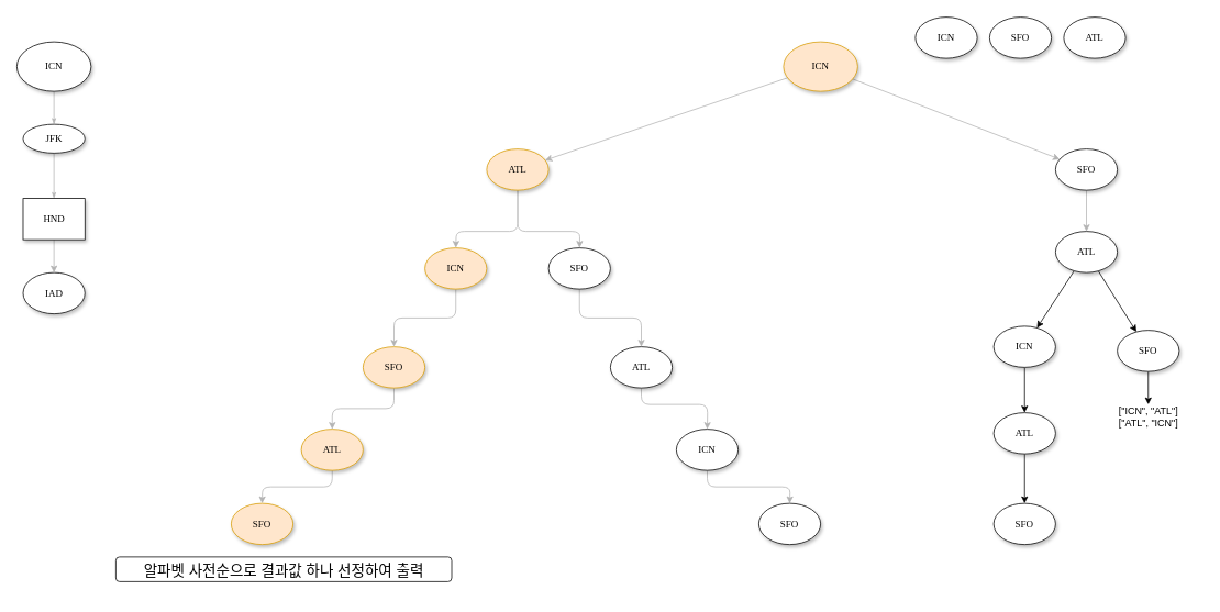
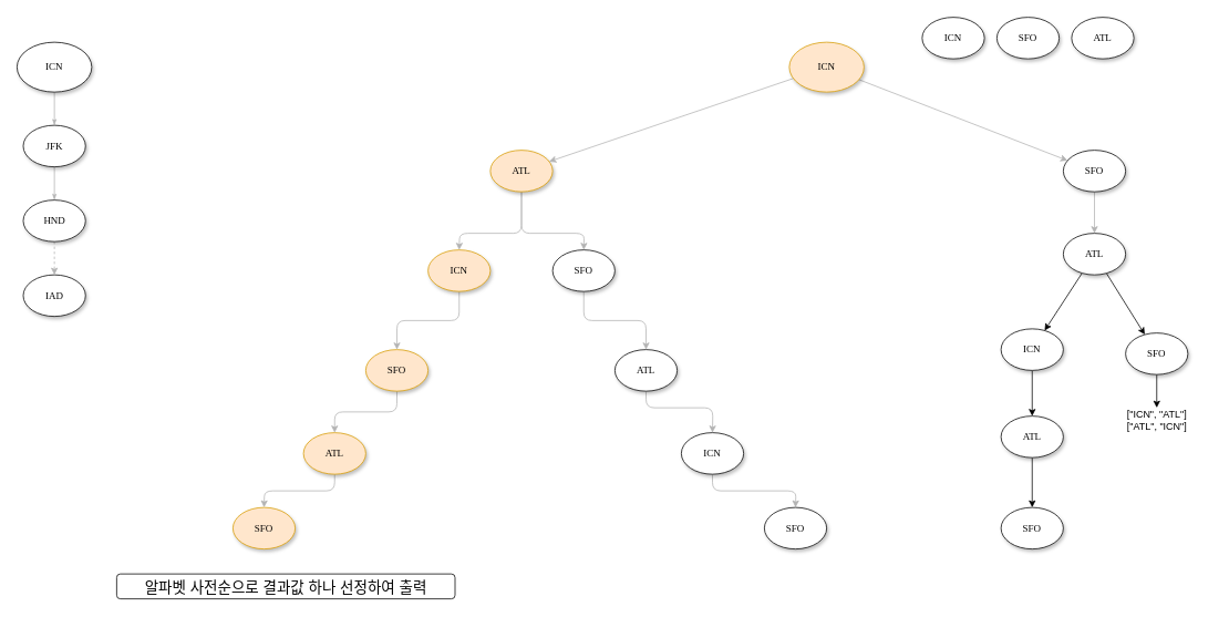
- <mxCell id="5" value="&lt;span&gt;JFK&lt;/span&gt;" style="ellipse;whiteSpace=wrap;html=1;rounded=0;shadow=1;comic=0;labelBackgroundColor=none;strokeWidth=1;fontFamily=Verdana;fontSize=12;align=center;" parent="1" vertex="1"><mxGeometry x="27.5" y="150" width="75" height="35" as="geometry" /></mxCell>
+ <mxCell id="5" value="&lt;span&gt;JFK&lt;/span&gt;" style="ellipse;whiteSpace=wrap;html=1;rounded=0;shadow=1;comic=0;labelBackgroundColor=none;strokeWidth=1;fontFamily=Verdana;fontSize=12;align=center;" parent="1" vertex="1"><mxGeometry x="27.5" y="150" width="75" height="50" as="geometry" /></mxCell>
- <mxCell id="8" value="&lt;span&gt;HND&lt;/span&gt;" style="whiteSpace=wrap;html=1;shadow=1;comic=0;labelBackgroundColor=none;strokeWidth=1;fontFamily=Verdana;fontSize=12;align=center;rounded=0;" parent="1" vertex="1"><mxGeometry x="27.5" y="240" width="75" height="50" as="geometry" /></mxCell>
+ <mxCell id="8" value="&lt;span&gt;HND&lt;/span&gt;" style="ellipse;whiteSpace=wrap;html=1;rounded=0;shadow=1;comic=0;labelBackgroundColor=none;strokeWidth=1;fontFamily=Verdana;fontSize=12;align=center;" parent="1" vertex="1"><mxGeometry x="27.5" y="240" width="75" height="50" as="geometry" /></mxCell>
- <mxCell id="7" style="edgeStyle=orthogonalEdgeStyle;rounded=1;orthogonalLoop=1;jettySize=auto;html=1;entryX=0.5;entryY=0;entryDx=0;entryDy=0;strokeColor=#B3B3B3;" edge="1" parent="1" source="8" target="6"><mxGeometry relative="1" as="geometry" /></mxCell>
+ <mxCell id="7" style="edgeStyle=orthogonalEdgeStyle;rounded=1;orthogonalLoop=1;jettySize=auto;html=1;entryX=0.5;entryY=0;entryDx=0;entryDy=0;strokeColor=#B3B3B3;dashed=1;" edge="1" parent="1" source="8" target="6"><mxGeometry relative="1" as="geometry" /></mxCell>
- <mxCell id="45" value="알파벳 사전순으로 결과값 하나 선정하여 출력" style="text;strokeColor=default;fillColor=none;align=center;verticalAlign=top;rounded=1;fontSize=18;whiteSpace=wrap;html=1;" vertex="1" parent="1"><mxGeometry x="140" y="675" width="407.5" height="30" as="geometry" /></mxCell>
+ <mxCell id="45" value="알파벳 사전순으로 결과값 하나 선정하여 출력" style="text;strokeColor=default;fillColor=none;align=center;verticalAlign=top;rounded=1;fontSize=18;whiteSpace=wrap;html=1;" vertex="1" parent="1"><mxGeometry x="140" y="690" width="407.5" height="30" as="geometry" /></mxCell>
